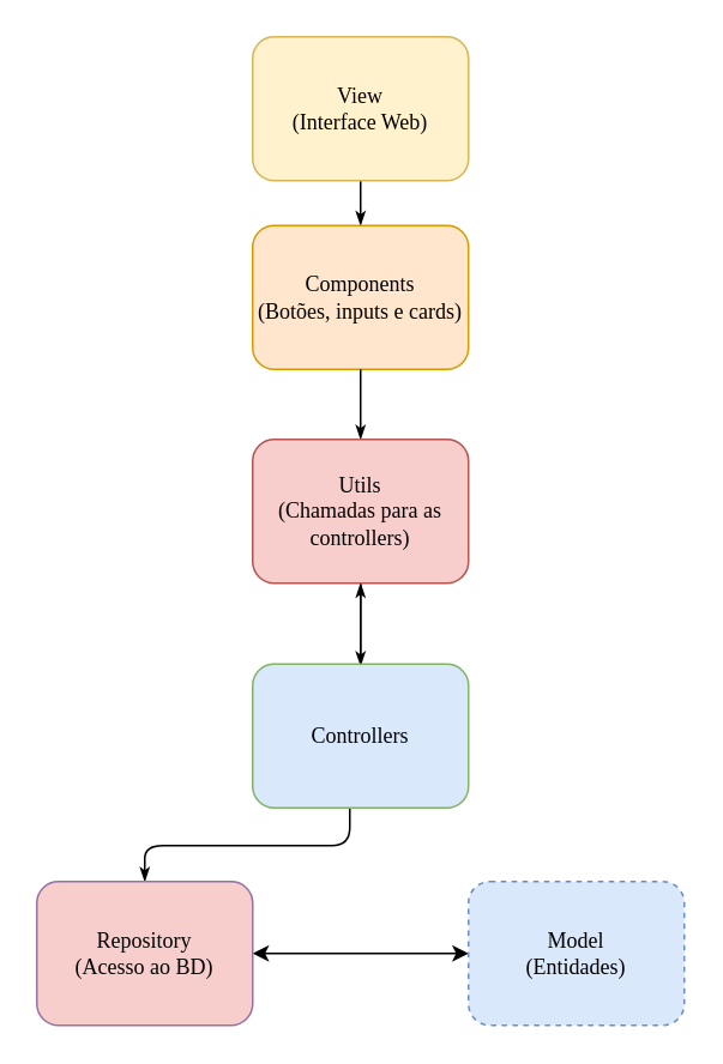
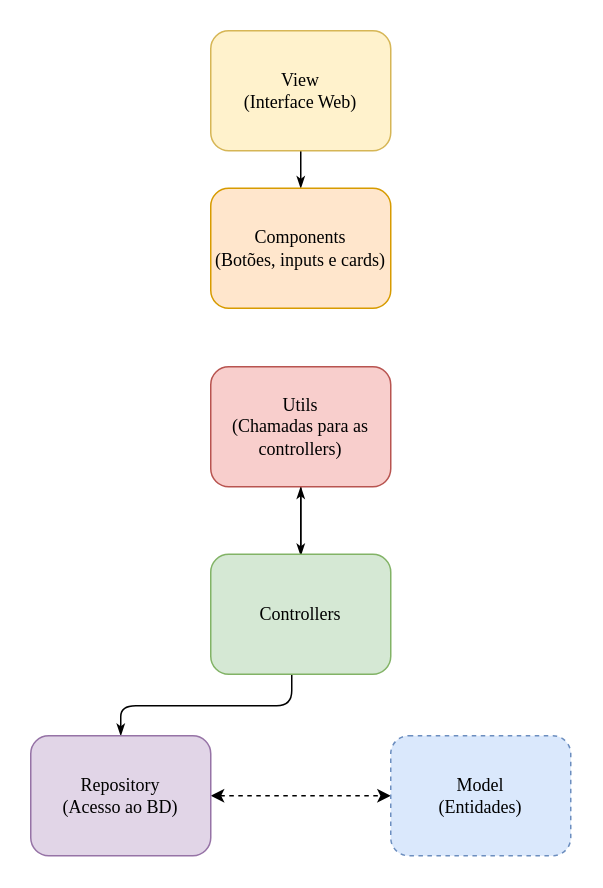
- <mxCell id="12" value="" style="edgeStyle=orthogonalEdgeStyle;rounded=1;html=1;labelBackgroundColor=none;startArrow=none;startFill=0;startSize=5;endArrow=classicThin;endFill=1;endSize=5;jettySize=auto;orthogonalLoop=1;strokeWidth=1;fontFamily=Verdana;fontSize=12" edge="1" parent="1" source="5" target="13"><mxGeometry relative="1" as="geometry"><mxPoint x="200" y="250" as="sourcePoint" /><mxPoint x="200" y="370" as="targetPoint" /></mxGeometry></mxCell>
- <mxCell id="11" value="Controllers" style="rounded=1;whiteSpace=wrap;html=1;shadow=0;labelBackgroundColor=none;strokeWidth=1;fontFamily=Verdana;fontSize=12;align=center;fillColor=#dae8fc;strokeColor=#82b366;" vertex="1" parent="1"><mxGeometry x="140" y="369" width="120" height="80" as="geometry" /></mxCell>
+ <mxCell id="11" value="Controllers" style="rounded=1;whiteSpace=wrap;html=1;shadow=0;labelBackgroundColor=none;strokeWidth=1;fontFamily=Verdana;fontSize=12;align=center;fillColor=#d5e8d4;strokeColor=#82b366;" vertex="1" parent="1"><mxGeometry x="140" y="369" width="120" height="80" as="geometry" /></mxCell>
- <mxCell id="8" value="Repository&lt;div&gt;(Acesso ao BD)&lt;/div&gt;" style="rounded=1;whiteSpace=wrap;html=1;shadow=0;labelBackgroundColor=none;strokeWidth=1;fontFamily=Verdana;fontSize=12;align=center;fillColor=#f8cecc;strokeColor=#9673a6;" parent="1" vertex="1"><mxGeometry x="20" y="490" width="120" height="80" as="geometry" /></mxCell>
+ <mxCell id="8" value="Repository&lt;div&gt;(Acesso ao BD)&lt;/div&gt;" style="rounded=1;whiteSpace=wrap;html=1;shadow=0;labelBackgroundColor=none;strokeWidth=1;fontFamily=Verdana;fontSize=12;align=center;fillColor=#e1d5e7;strokeColor=#9673a6;" parent="1" vertex="1"><mxGeometry x="20" y="490" width="120" height="80" as="geometry" /></mxCell>
- <mxCell id="7" style="edgeStyle=orthogonalEdgeStyle;rounded=0;orthogonalLoop=1;jettySize=auto;html=1;entryX=0;entryY=0.5;entryDx=0;entryDy=0;startArrow=classic;startFill=1;" parent="1" source="8" target="9" edge="1"><mxGeometry relative="1" as="geometry" /></mxCell>
+ <mxCell id="7" style="edgeStyle=orthogonalEdgeStyle;rounded=0;orthogonalLoop=1;jettySize=auto;html=1;entryX=0;entryY=0.5;entryDx=0;entryDy=0;startArrow=classic;startFill=1;dashed=1;" parent="1" source="8" target="9" edge="1"><mxGeometry relative="1" as="geometry" /></mxCell>
